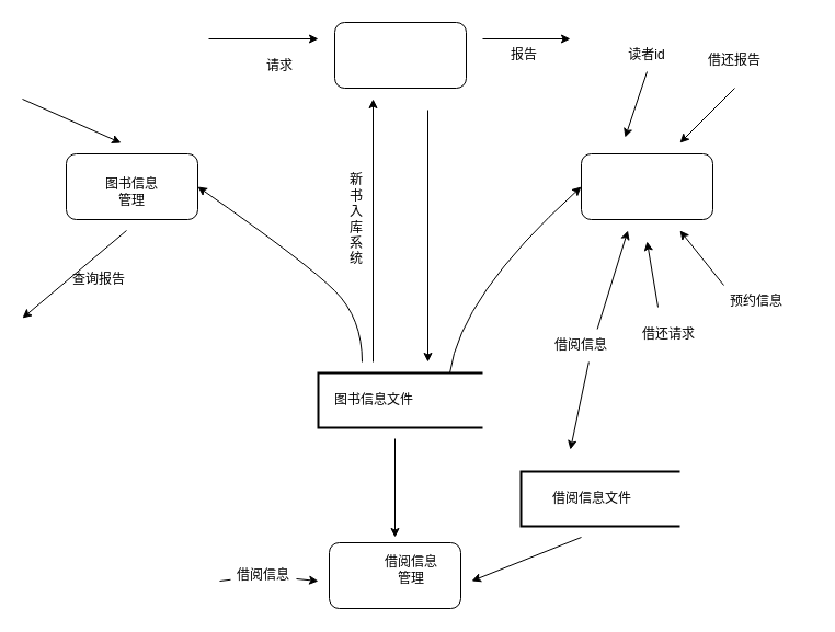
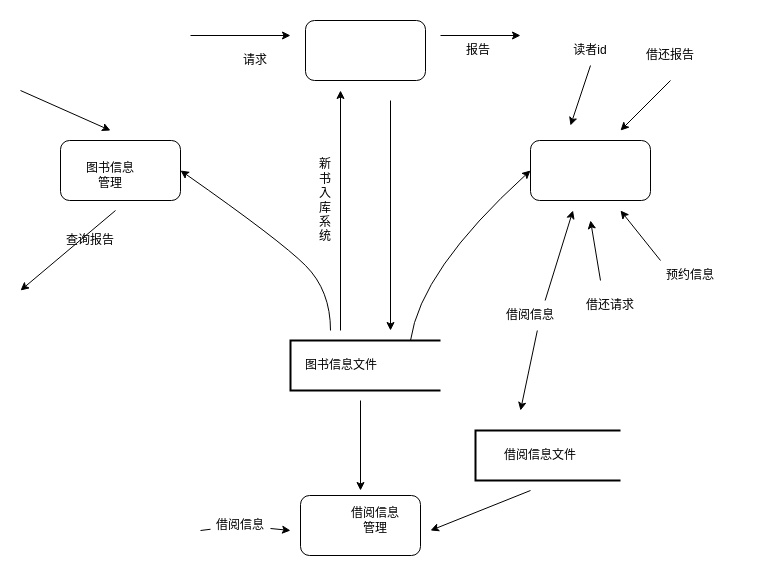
- <mxCell id="11" value="图书信息管理" style="text;html=1;strokeColor=none;fillColor=none;align=center;verticalAlign=middle;whiteSpace=wrap;rounded=0;" vertex="1" parent="1"><mxGeometry x="90" y="160" width="60" height="30" as="geometry" /></mxCell>
+ <mxCell id="11" value="图书信息管理" style="text;html=1;strokeColor=none;fillColor=none;align=center;verticalAlign=middle;whiteSpace=wrap;rounded=0;" vertex="1" parent="1"><mxGeometry x="80" y="160" width="60" height="30" as="geometry" /></mxCell>
- <mxCell id="37" value="查询报告" style="text;html=1;strokeColor=none;fillColor=none;align=center;verticalAlign=middle;whiteSpace=wrap;rounded=0;" vertex="1" parent="1"><mxGeometry x="60" y="240" width="60" height="30" as="geometry" /></mxCell>
+ <mxCell id="37" value="查询报告" style="text;html=1;strokeColor=none;fillColor=none;align=center;verticalAlign=middle;whiteSpace=wrap;rounded=0;" vertex="1" parent="1"><mxGeometry x="60" y="225" width="60" height="30" as="geometry" /></mxCell>
